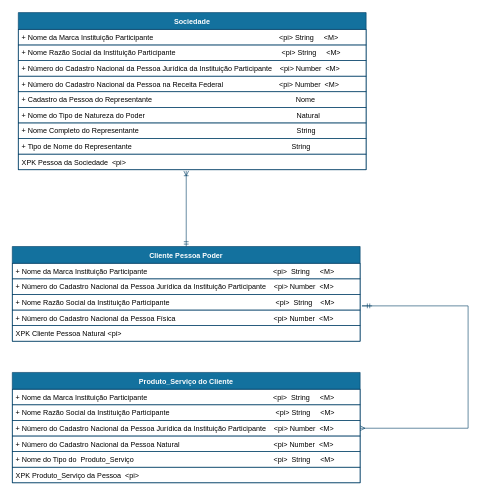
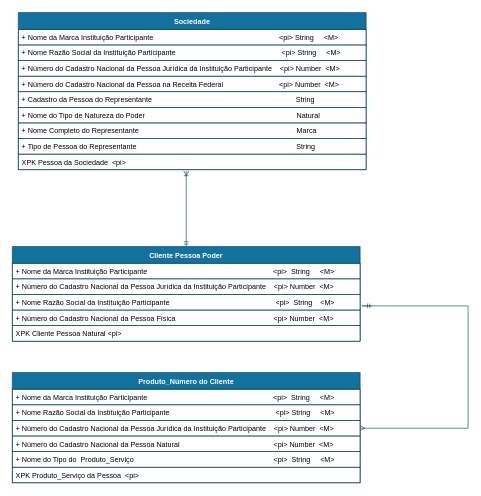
- <mxCell id="13" value="+ Cadastro da Pessoa do Representante                                                                        Nome" style="text;fillColor=none;align=left;verticalAlign=top;spacingLeft=4;spacingRight=4;overflow=hidden;rotatable=0;points=[[0,0.5],[1,0.5]];portConstraint=eastwest;strokeColor=#003F66;" parent="8" vertex="1"><mxGeometry y="132" width="580" height="26" as="geometry" /></mxCell>
+ <mxCell id="13" value="+ Cadastro da Pessoa do Representante                                                                        String" style="text;fillColor=none;align=left;verticalAlign=top;spacingLeft=4;spacingRight=4;overflow=hidden;rotatable=0;points=[[0,0.5],[1,0.5]];portConstraint=eastwest;strokeColor=#003F66;" parent="8" vertex="1"><mxGeometry y="132" width="580" height="26" as="geometry" /></mxCell>
- <mxCell id="15" value="+ Nome Completo do Representante                                                                               String" style="text;fillColor=none;align=left;verticalAlign=top;spacingLeft=4;spacingRight=4;overflow=hidden;rotatable=0;points=[[0,0.5],[1,0.5]];portConstraint=eastwest;strokeColor=#003F66;" parent="8" vertex="1"><mxGeometry y="184" width="580" height="26" as="geometry" /></mxCell>
+ <mxCell id="15" value="+ Nome Completo do Representante                                                                               Marca" style="text;fillColor=none;align=left;verticalAlign=top;spacingLeft=4;spacingRight=4;overflow=hidden;rotatable=0;points=[[0,0.5],[1,0.5]];portConstraint=eastwest;strokeColor=#003F66;" parent="8" vertex="1"><mxGeometry y="184" width="580" height="26" as="geometry" /></mxCell>
- <mxCell id="16" value="+ Tipo de Nome do Representante                                                                                String " style="text;fillColor=none;align=left;verticalAlign=top;spacingLeft=4;spacingRight=4;overflow=hidden;rotatable=0;points=[[0,0.5],[1,0.5]];portConstraint=eastwest;strokeColor=#003F66;" parent="8" vertex="1"><mxGeometry y="210" width="580" height="26" as="geometry" /></mxCell>
+ <mxCell id="16" value="+ Tipo de Pessoa do Representante                                                                                String " style="text;fillColor=none;align=left;verticalAlign=top;spacingLeft=4;spacingRight=4;overflow=hidden;rotatable=0;points=[[0,0.5],[1,0.5]];portConstraint=eastwest;strokeColor=#003F66;" parent="8" vertex="1"><mxGeometry y="210" width="580" height="26" as="geometry" /></mxCell>
- <mxCell id="18" value="Produto_Serviço do Cliente" style="swimlane;fontStyle=1;childLayout=stackLayout;horizontal=1;startSize=28;horizontalStack=0;resizeParent=1;resizeParentMax=0;resizeLast=0;collapsible=1;marginBottom=0;rounded=0;shadow=0;comic=0;sketch=0;align=center;html=0;autosize=1;fillColor=#13719E;strokeColor=#003F66;fontColor=#FFFFFF;" parent="1" vertex="1"><mxGeometry x="20" y="620" width="580" height="184" as="geometry" /></mxCell>
+ <mxCell id="18" value="Produto_Número do Cliente" style="swimlane;fontStyle=1;childLayout=stackLayout;horizontal=1;startSize=28;horizontalStack=0;resizeParent=1;resizeParentMax=0;resizeLast=0;collapsible=1;marginBottom=0;rounded=0;shadow=0;comic=0;sketch=0;align=center;html=0;autosize=1;fillColor=#13719E;strokeColor=#003F66;fontColor=#FFFFFF;" parent="1" vertex="1"><mxGeometry x="20" y="620" width="580" height="184" as="geometry" /></mxCell>
